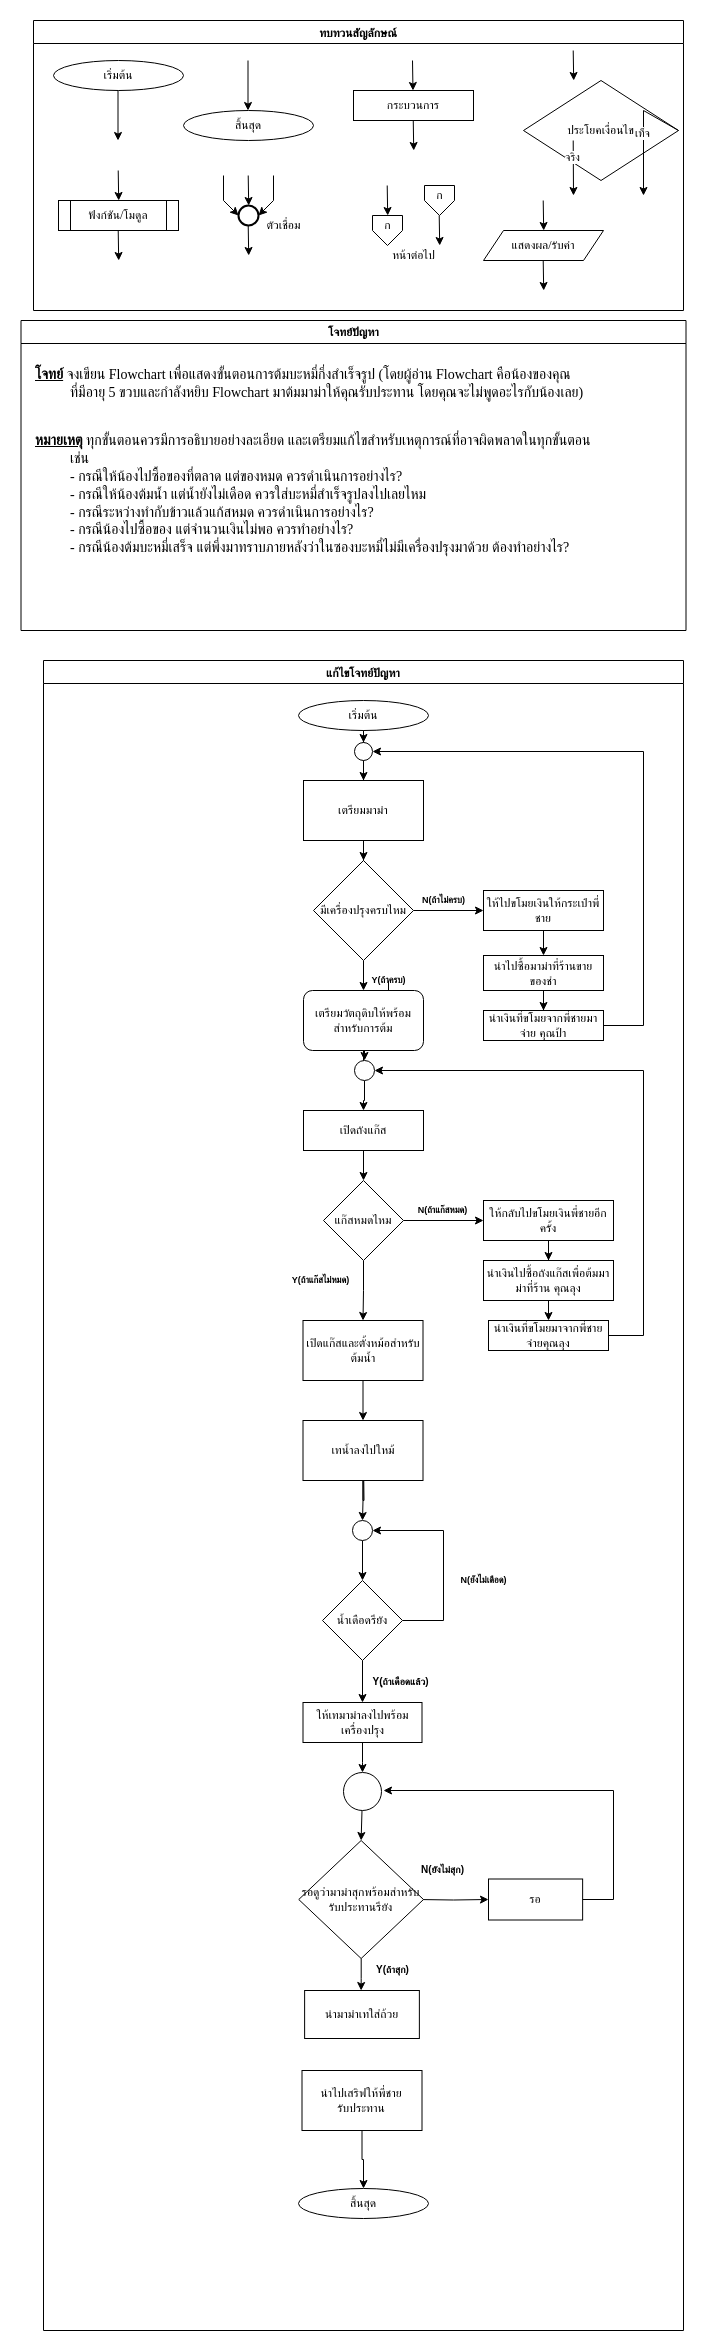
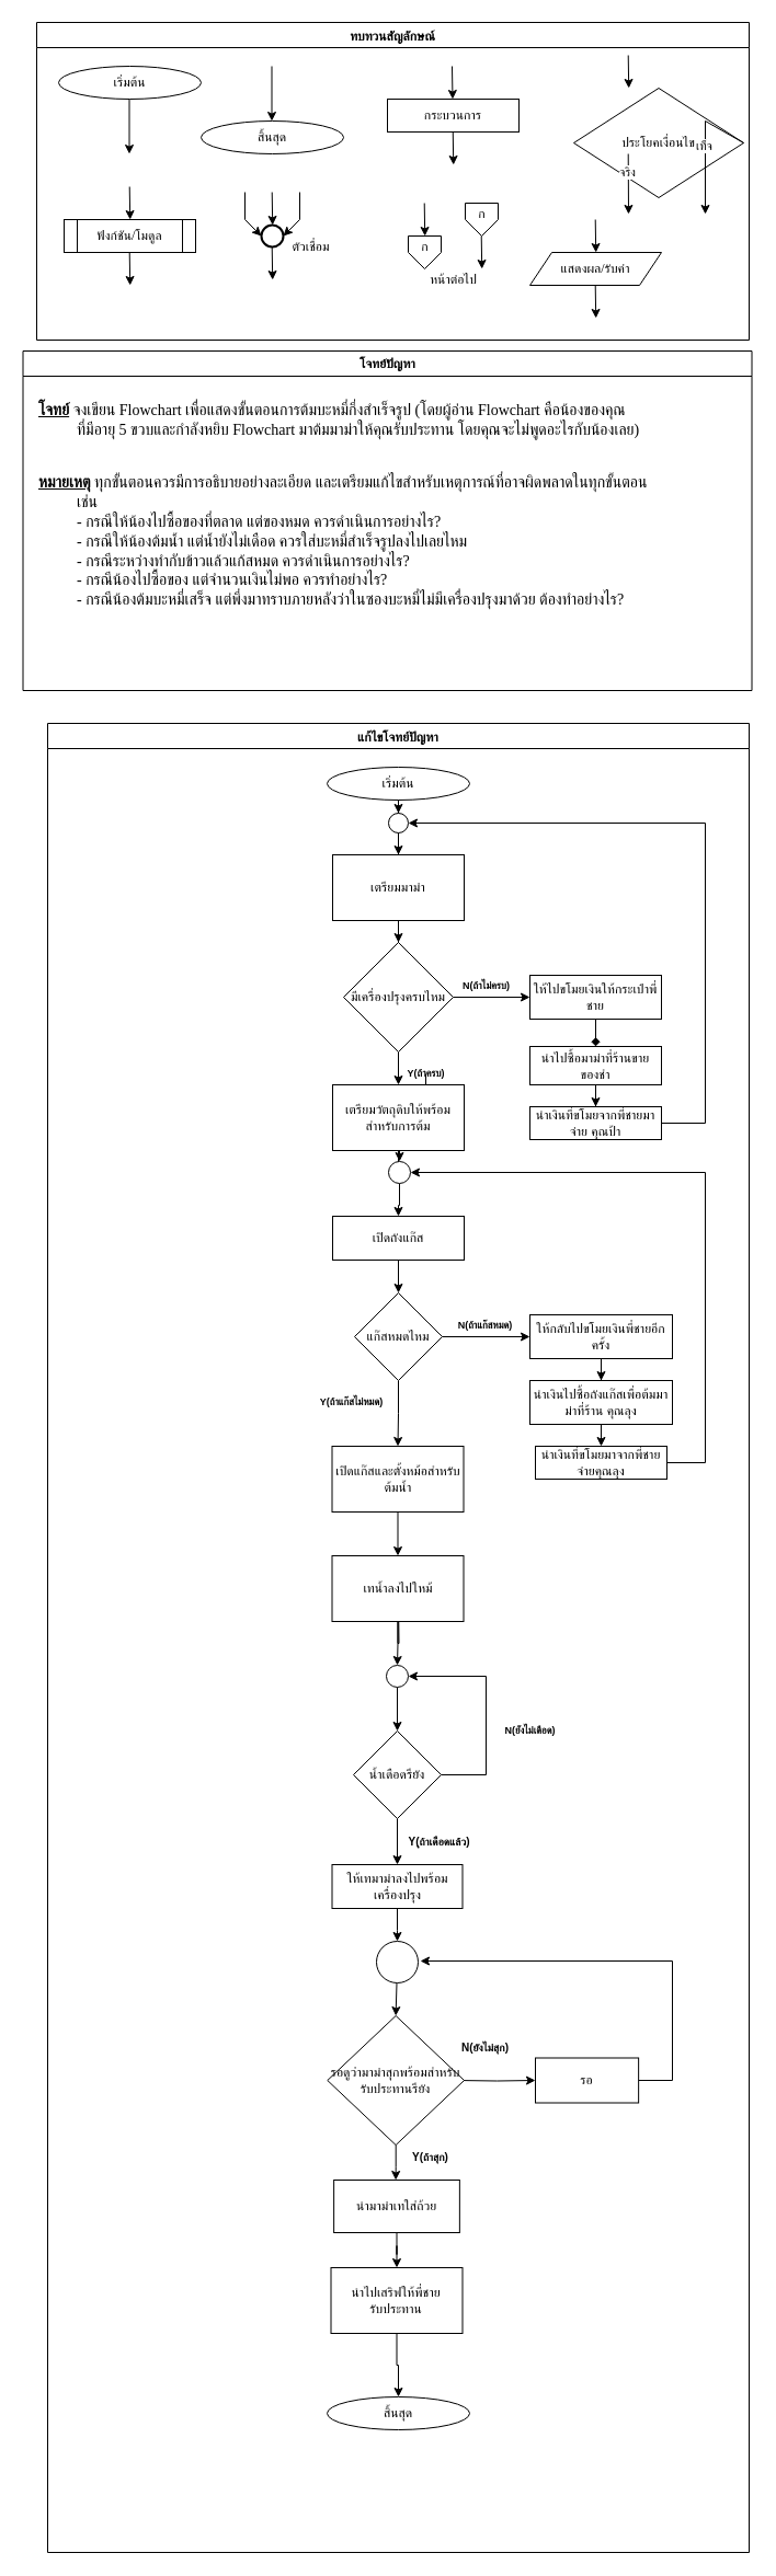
- <mxCell id="53" style="edgeStyle=orthogonalEdgeStyle;rounded=0;orthogonalLoop=1;jettySize=auto;html=1;" edge="1" parent="35" source="48" target="52"><mxGeometry relative="1" as="geometry"><mxPoint x="500" y="300.0" as="targetPoint" /></mxGeometry></mxCell>
+ <mxCell id="53" style="edgeStyle=orthogonalEdgeStyle;rounded=0;orthogonalLoop=1;jettySize=auto;html=1;endArrow=diamond;" edge="1" parent="35" source="48" target="52"><mxGeometry relative="1" as="geometry"><mxPoint x="500" y="300.0" as="targetPoint" /></mxGeometry></mxCell>
- <mxCell id="47" value="เตรียมวัตถุดิบให้พร้อมสำหรับการต้ม" style="whiteSpace=wrap;html=1;rounded=1;" vertex="1" parent="35"><mxGeometry x="260" y="330" width="120" height="60" as="geometry" /></mxCell>
+ <mxCell id="47" value="เตรียมวัตถุดิบให้พร้อมสำหรับการต้ม" style="rounded=0;whiteSpace=wrap;html=1;" vertex="1" parent="35"><mxGeometry x="260" y="330" width="120" height="60" as="geometry" /></mxCell>
+ <mxCell id="97" style="edgeStyle=orthogonalEdgeStyle;rounded=0;orthogonalLoop=1;jettySize=auto;html=1;" edge="1" parent="35" source="92" target="96"><mxGeometry relative="1" as="geometry"><mxPoint x="318.495" y="1410" as="targetPoint" /></mxGeometry></mxCell>
